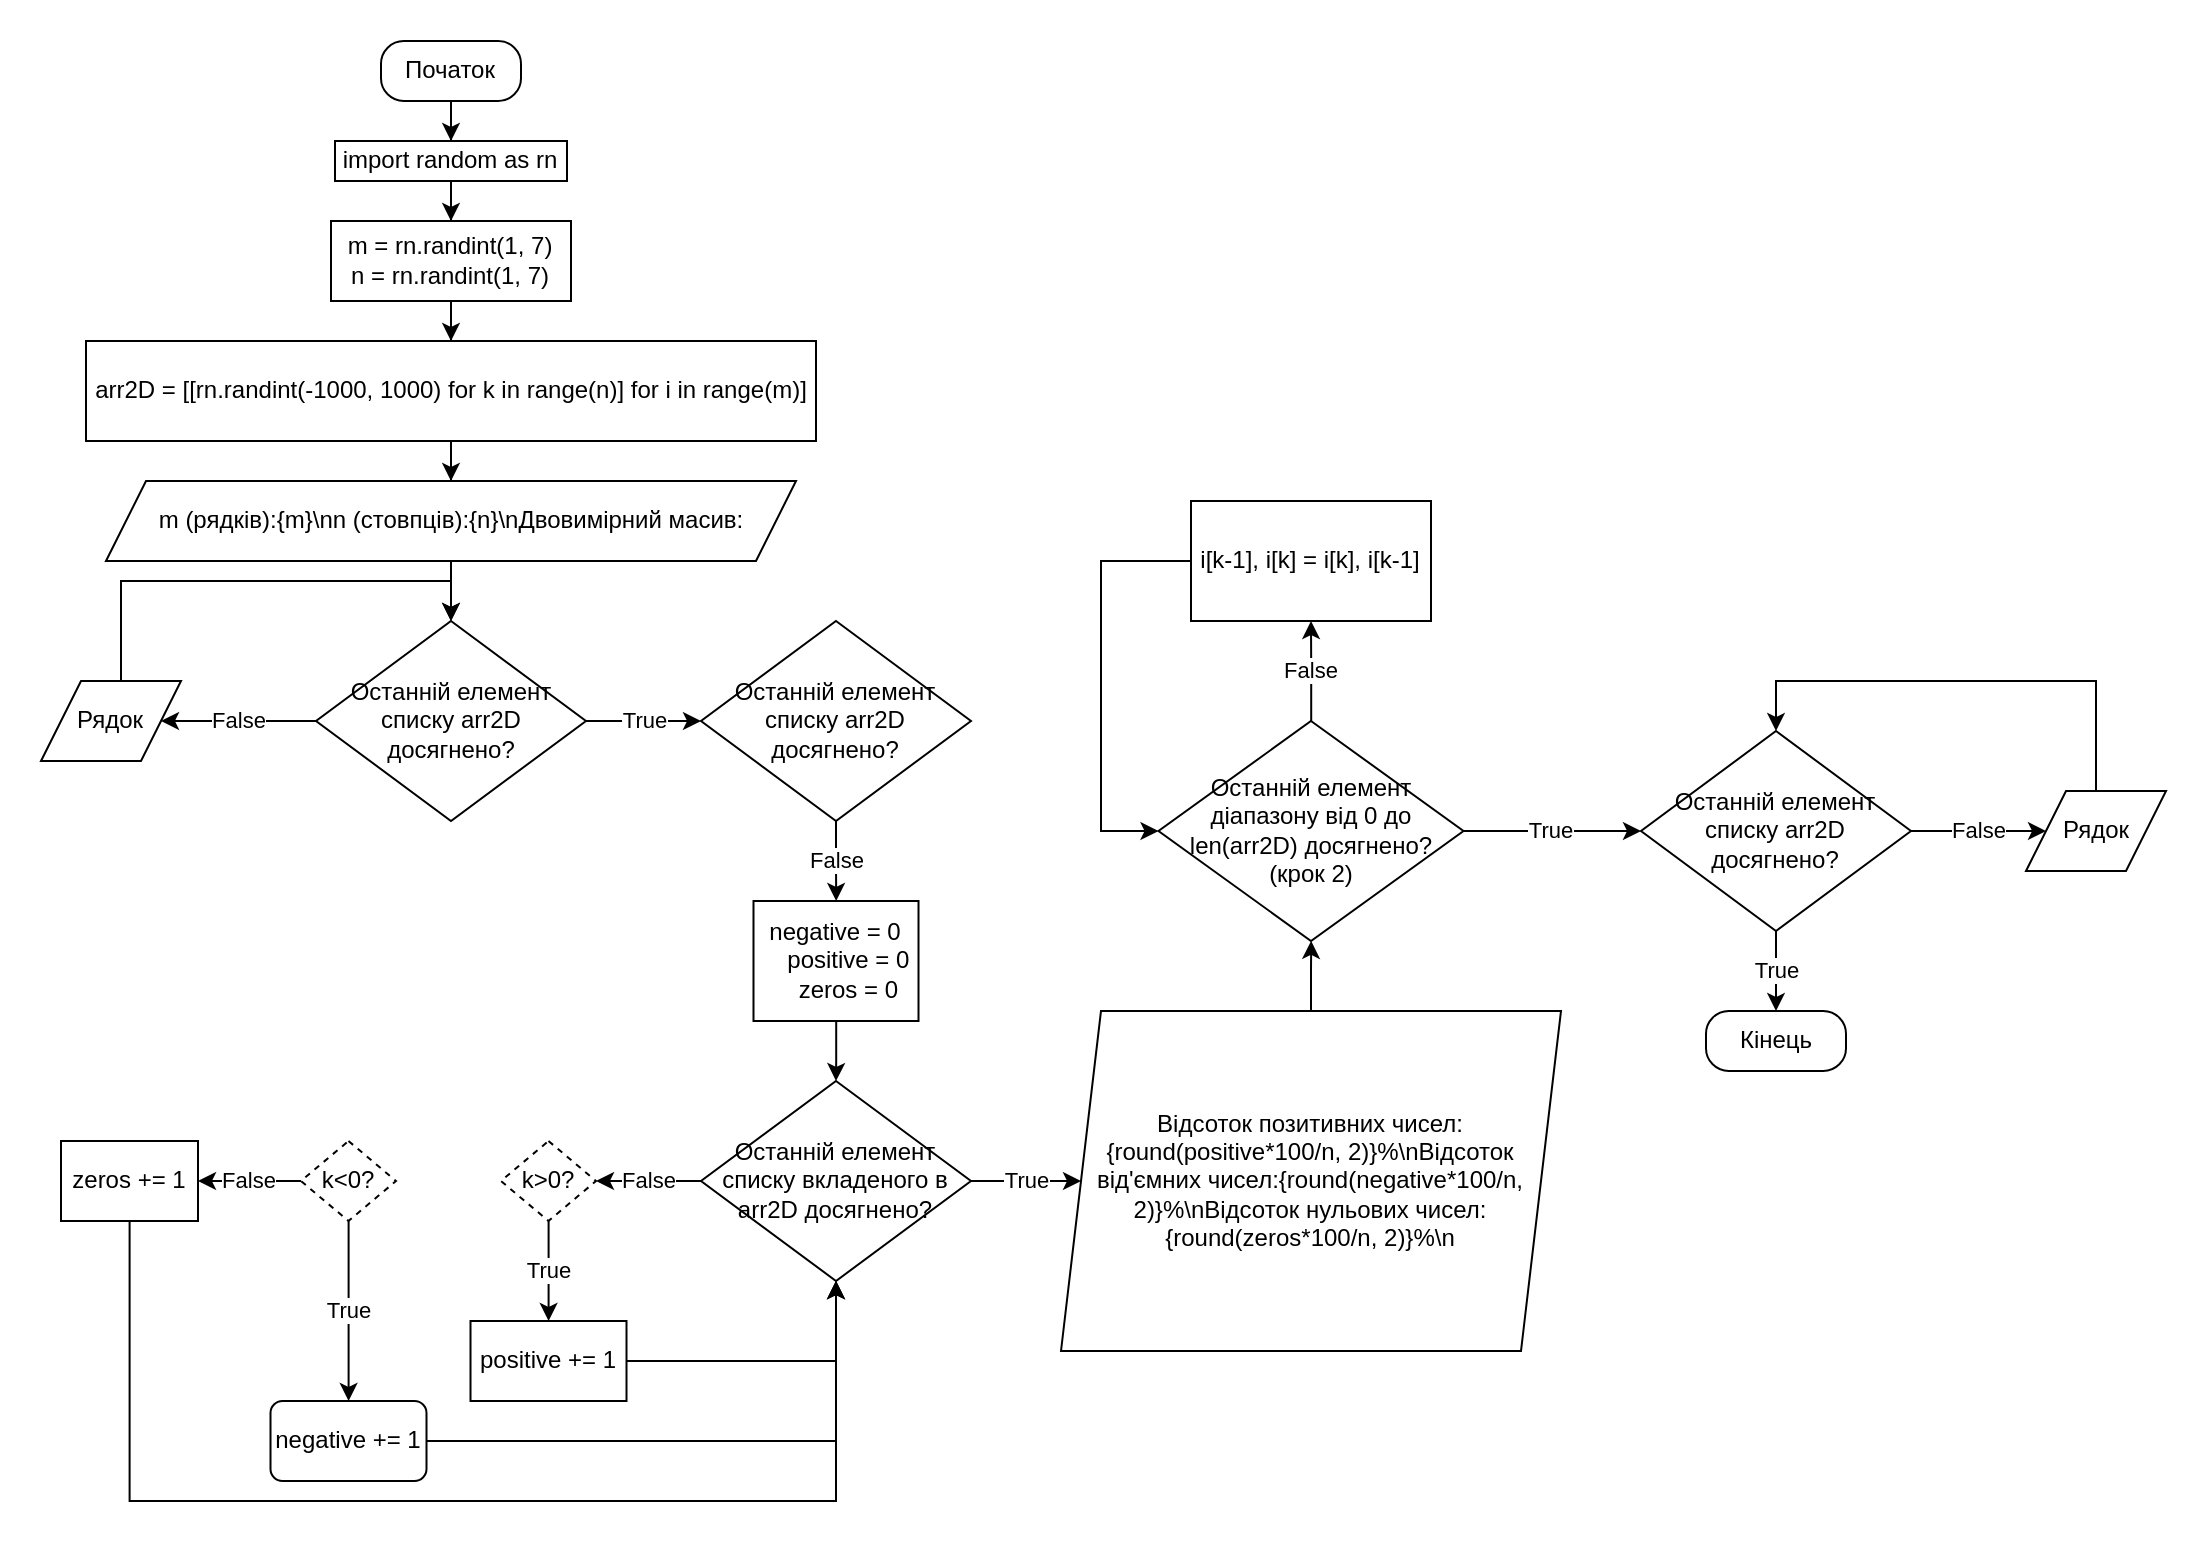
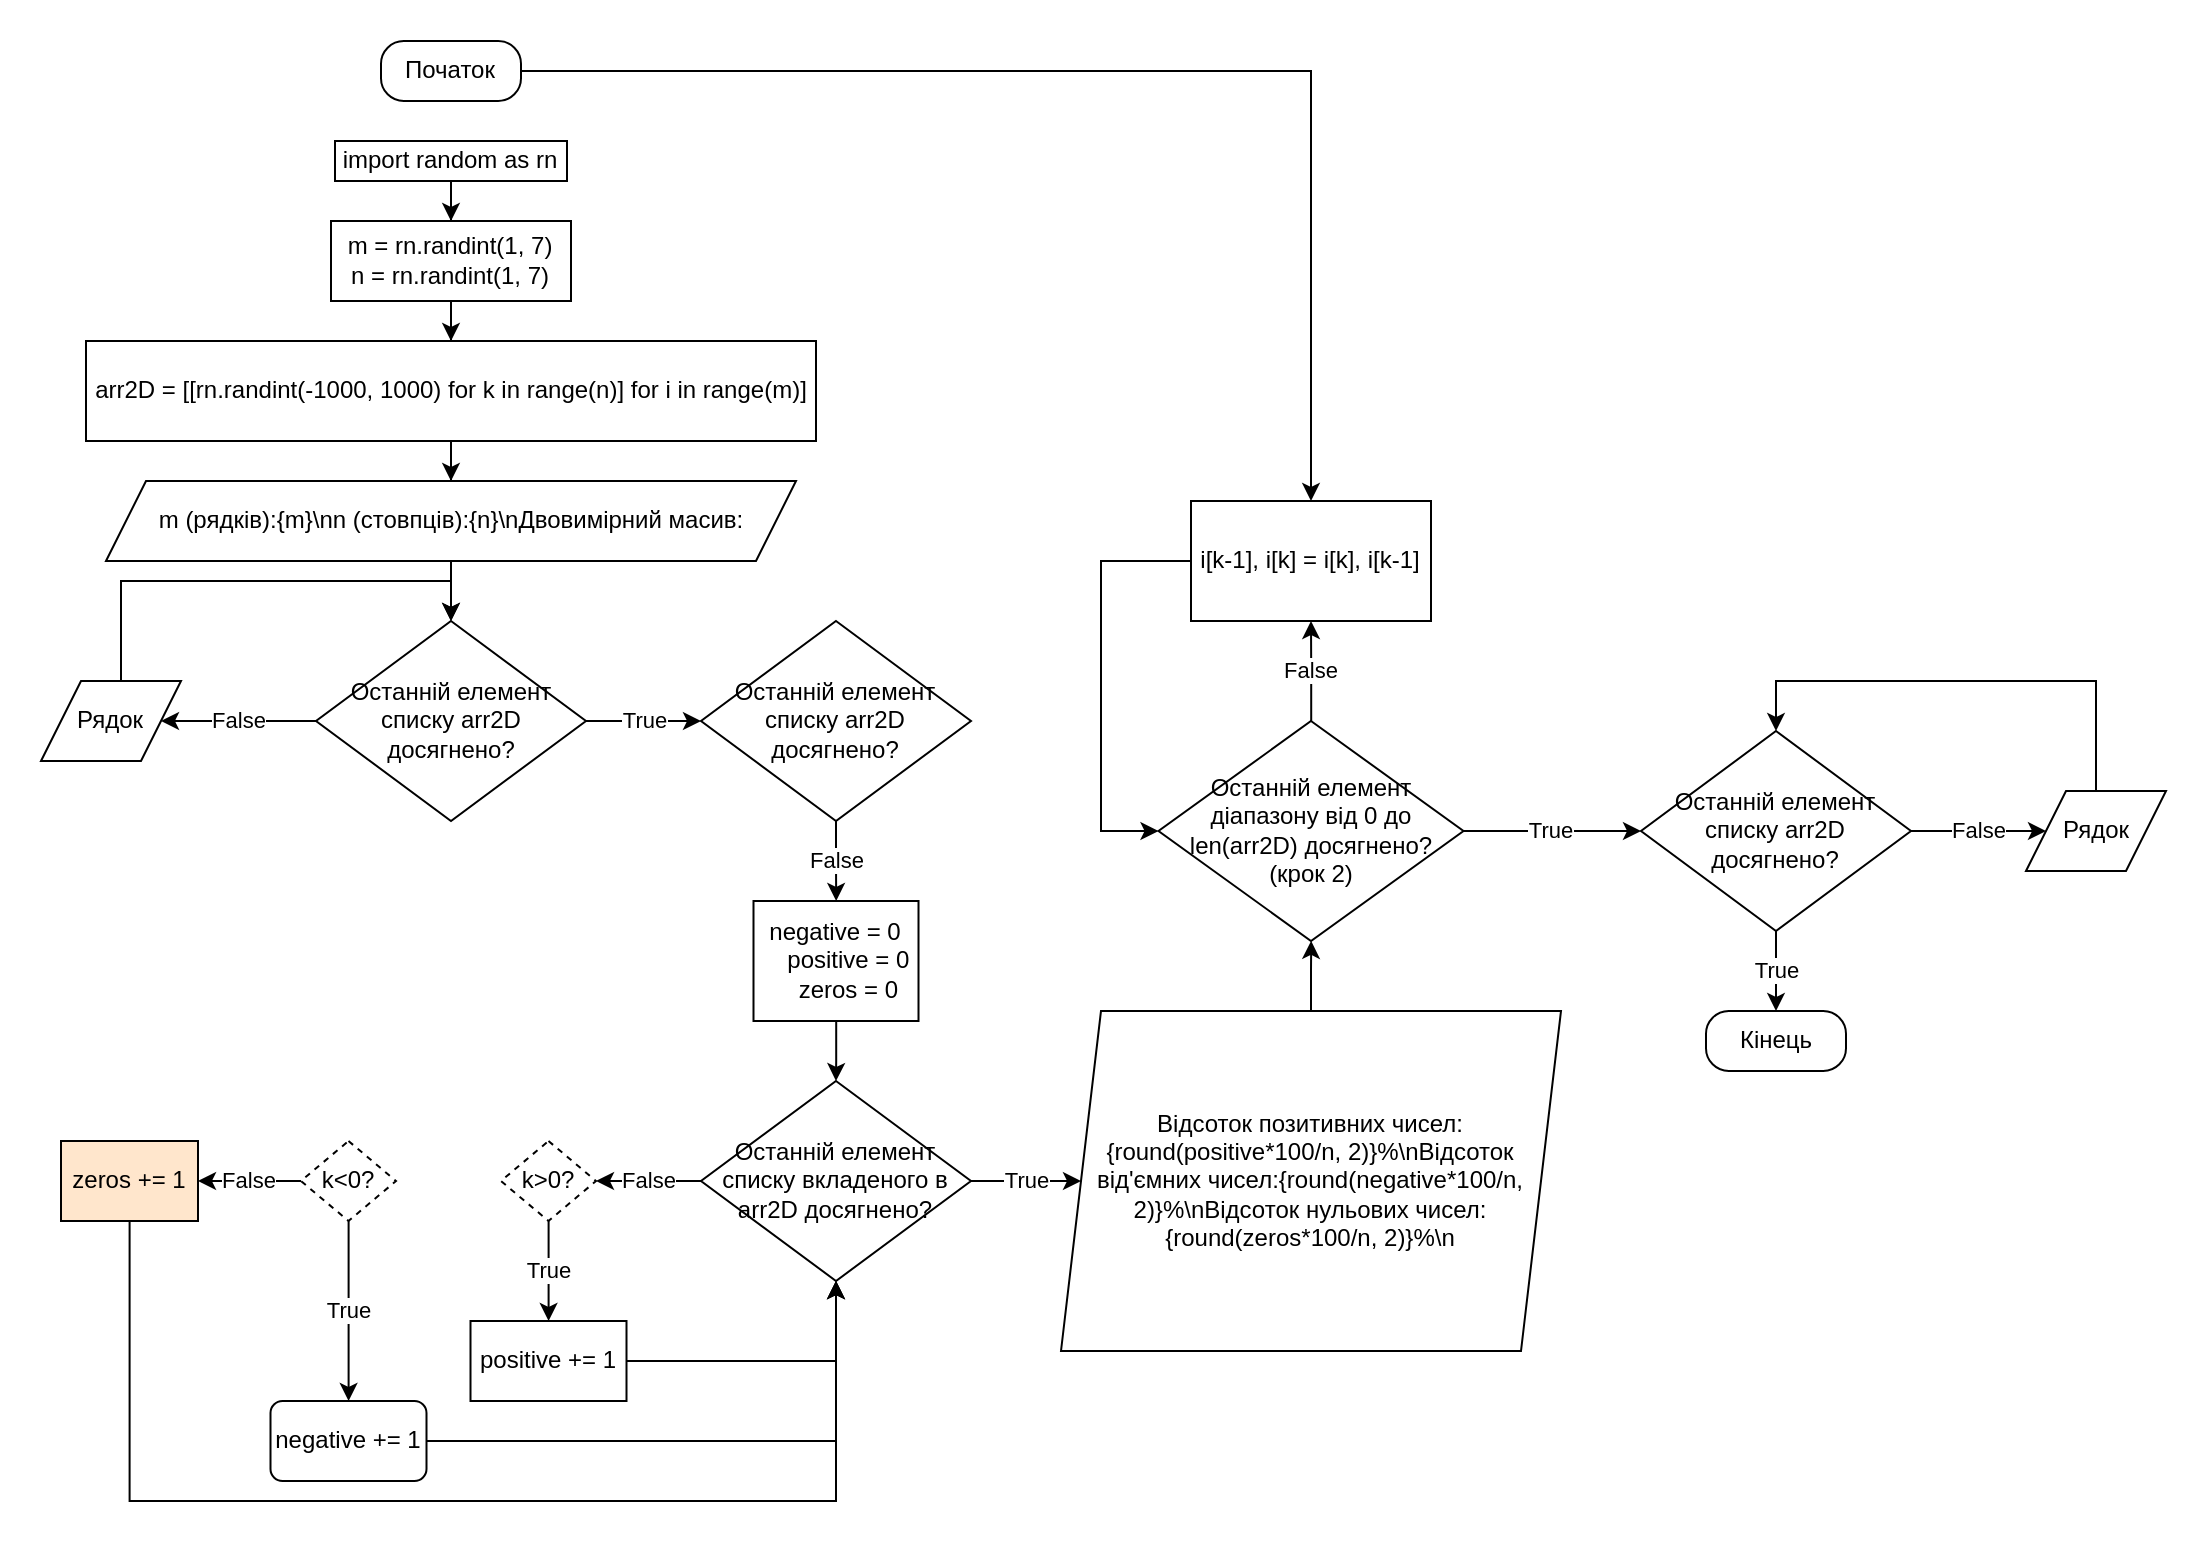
- <mxCell id="2" value="" style="edgeStyle=orthogonalEdgeStyle;rounded=0;orthogonalLoop=1;jettySize=auto;html=1;" edge="1" parent="1" source="3" target="5"><mxGeometry relative="1" as="geometry" /></mxCell>
+ <mxCell id="2" value="" style="edgeStyle=orthogonalEdgeStyle;rounded=0;orthogonalLoop=1;jettySize=auto;html=1;" edge="1" parent="1" source="3" target="41"><mxGeometry relative="1" as="geometry" /></mxCell>
- <mxCell id="32" value="zeros += 1" style="rounded=0;whiteSpace=wrap;html=1;" vertex="1" parent="1"><mxGeometry x="30" y="570" width="68.5" height="40" as="geometry" /></mxCell>
+ <mxCell id="32" value="zeros += 1" style="rounded=0;whiteSpace=wrap;html=1;fillColor=#ffe6cc;" vertex="1" parent="1"><mxGeometry x="30" y="570" width="68.5" height="40" as="geometry" /></mxCell>
